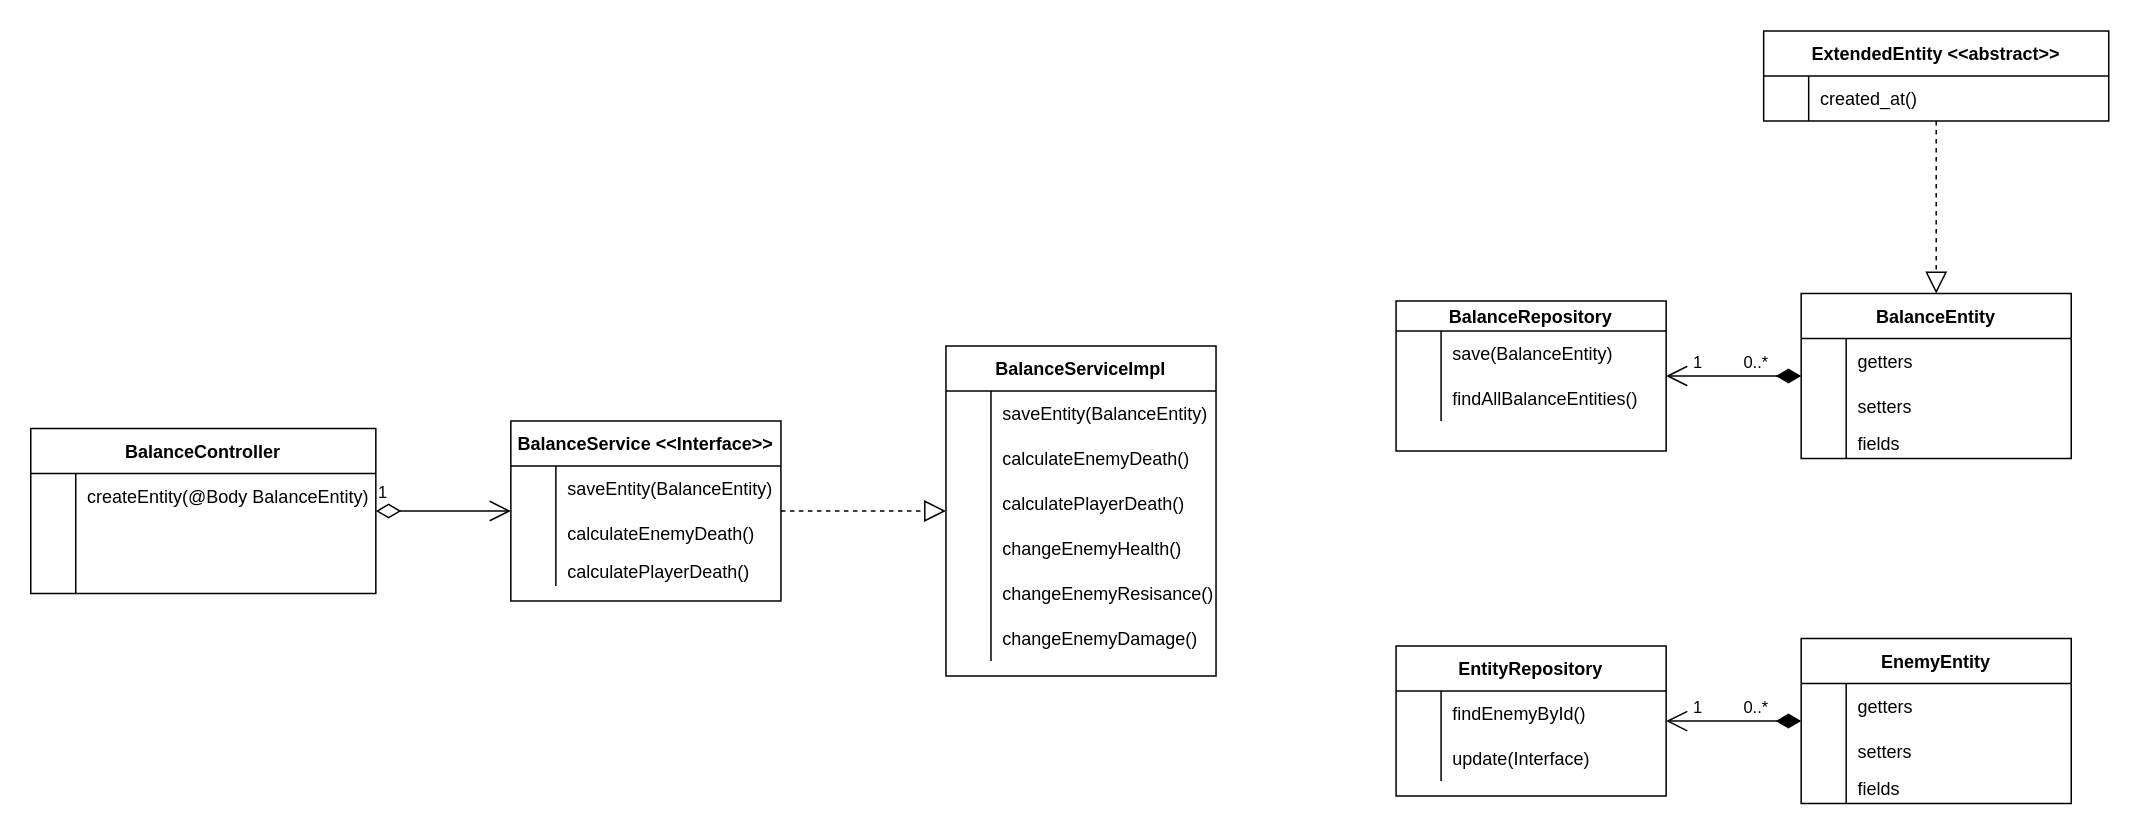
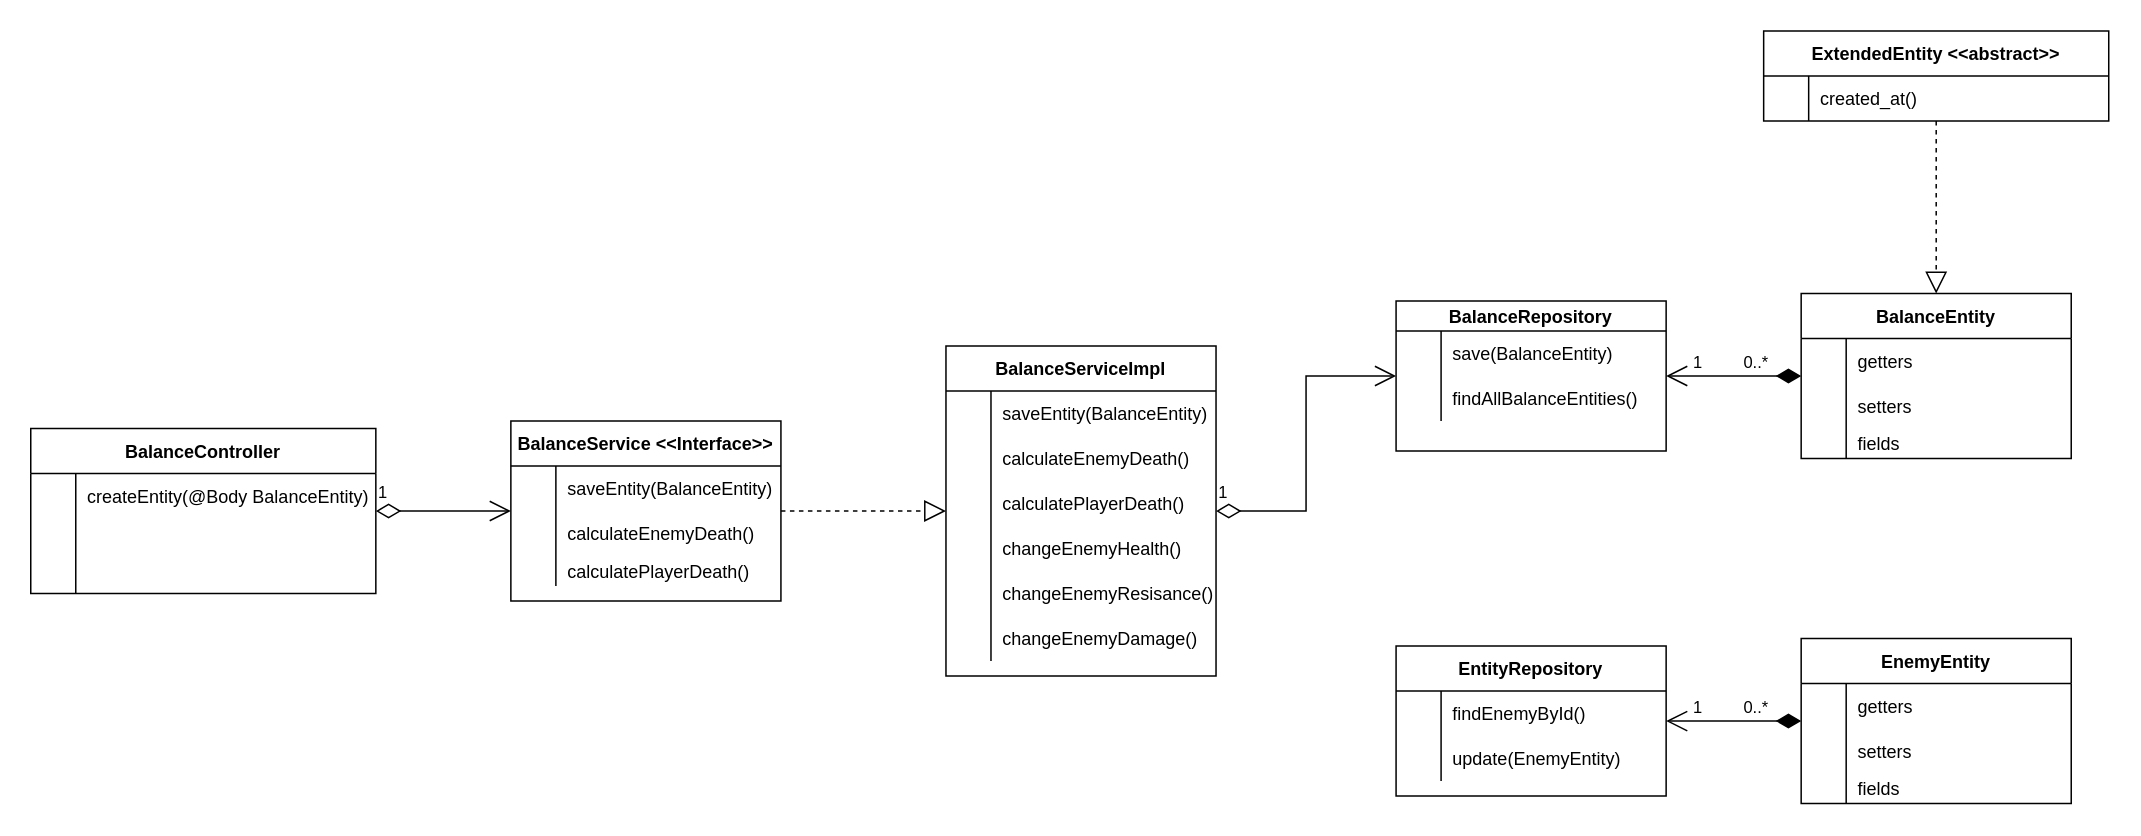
+ <mxCell id="77" value="1" style="endArrow=open;html=1;endSize=12;startArrow=diamondThin;startSize=14;startFill=0;edgeStyle=orthogonalEdgeStyle;align=left;verticalAlign=bottom;rounded=0;" parent="1" source="29" target="22" edge="1"><mxGeometry x="-1" y="3" relative="1" as="geometry"><mxPoint x="850" y="350" as="sourcePoint" /><mxPoint x="1010" y="350" as="targetPoint" /><Array as="points"><mxPoint x="870" y="340" /><mxPoint x="870" y="250" /></Array></mxGeometry></mxCell>
- <mxCell id="74" value="update(Interface)" style="shape=partialRectangle;connectable=0;fillColor=none;top=0;left=0;bottom=0;right=0;align=left;spacingLeft=6;overflow=hidden;" parent="72" vertex="1"><mxGeometry x="30" width="150" height="30" as="geometry"><mxRectangle width="150" height="30" as="alternateBounds" /></mxGeometry></mxCell>
+ <mxCell id="74" value="update(EnemyEntity)" style="shape=partialRectangle;connectable=0;fillColor=none;top=0;left=0;bottom=0;right=0;align=left;spacingLeft=6;overflow=hidden;" parent="72" vertex="1"><mxGeometry x="30" width="150" height="30" as="geometry"><mxRectangle width="150" height="30" as="alternateBounds" /></mxGeometry></mxCell>
